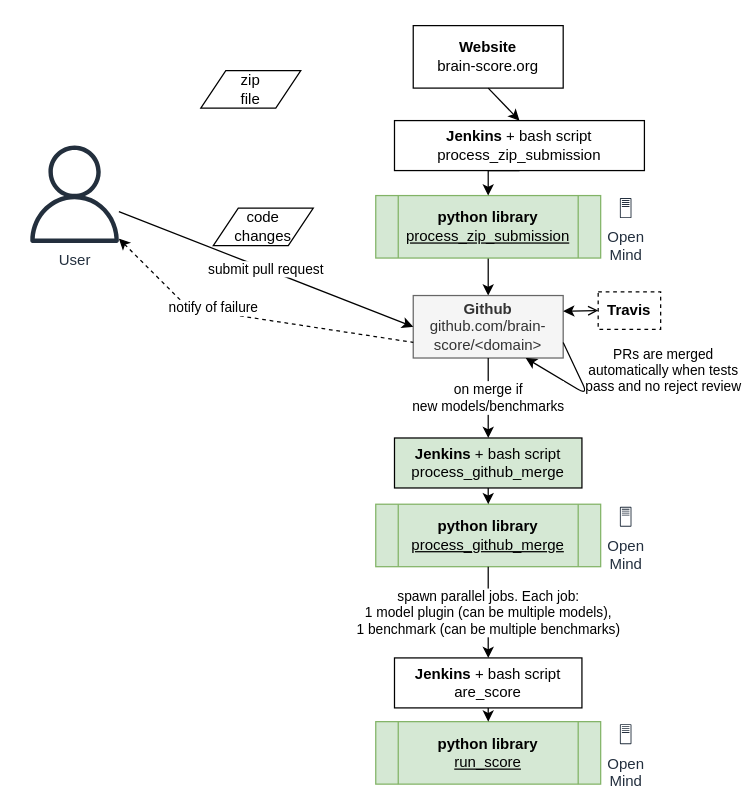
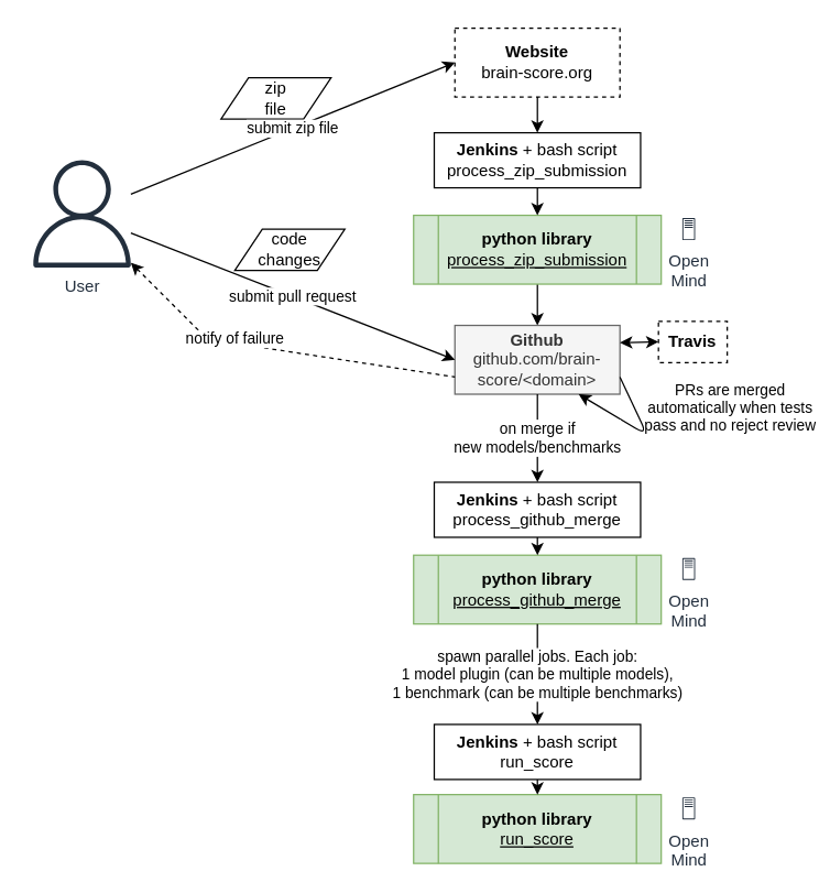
- <mxCell id="5" value="&lt;b&gt;Website&lt;/b&gt;&lt;div&gt;brain-score.org&lt;/div&gt;" style="rounded=0;whiteSpace=wrap;html=1;" vertex="1" parent="1"><mxGeometry x="330" y="20" width="120" height="50" as="geometry" /></mxCell>
+ <mxCell id="5" value="&lt;b&gt;Website&lt;/b&gt;&lt;div&gt;brain-score.org&lt;/div&gt;" style="rounded=0;whiteSpace=wrap;html=1;dashed=1;" vertex="1" parent="1"><mxGeometry x="330" y="20" width="120" height="50" as="geometry" /></mxCell>
+ <mxCell id="6" value="submit zip file" style="endArrow=classic;html=1;rounded=0;entryX=0;entryY=0.5;entryDx=0;entryDy=0;" edge="1" parent="1" source="2" target="5"><mxGeometry width="50" height="50" relative="1" as="geometry"><mxPoint x="160" y="196" as="sourcePoint" /><mxPoint x="210" y="146" as="targetPoint" /></mxGeometry></mxCell>
- <mxCell id="9" value="&lt;div&gt;&lt;b&gt;Jenkins&lt;/b&gt; + bash script&lt;b&gt;&lt;br&gt;&lt;/b&gt;&lt;/div&gt;&lt;div&gt;process_zip_submission&lt;br&gt;&lt;/div&gt;" style="rounded=0;whiteSpace=wrap;html=1;" vertex="1" parent="1"><mxGeometry x="315" y="96" width="200" height="40" as="geometry" /></mxCell>
+ <mxCell id="9" value="&lt;div&gt;&lt;b&gt;Jenkins&lt;/b&gt; + bash script&lt;b&gt;&lt;br&gt;&lt;/b&gt;&lt;/div&gt;&lt;div&gt;process_zip_submission&lt;br&gt;&lt;/div&gt;" style="rounded=0;whiteSpace=wrap;html=1;" vertex="1" parent="1"><mxGeometry x="315" y="96" width="150" height="40" as="geometry" /></mxCell>
- <mxCell id="14" value="" style="endArrow=open;startArrow=classic;html=1;rounded=0;entryX=0;entryY=0.5;entryDx=0;entryDy=0;exitX=1;exitY=0.25;exitDx=0;exitDy=0;" edge="1" parent="1" source="7" target="13"><mxGeometry width="50" height="50" relative="1" as="geometry"><mxPoint x="440" y="366" as="sourcePoint" /><mxPoint x="490" y="316" as="targetPoint" /></mxGeometry></mxCell>
+ <mxCell id="14" value="" style="endArrow=classic;startArrow=classic;html=1;rounded=0;entryX=0;entryY=0.5;entryDx=0;entryDy=0;exitX=1;exitY=0.25;exitDx=0;exitDy=0;" edge="1" parent="1" source="7" target="13"><mxGeometry width="50" height="50" relative="1" as="geometry"><mxPoint x="440" y="366" as="sourcePoint" /><mxPoint x="490" y="316" as="targetPoint" /></mxGeometry></mxCell>
- <mxCell id="23" value="&lt;div&gt;&lt;b&gt;Jenkins&lt;/b&gt; + bash script&lt;b&gt;&lt;br&gt;&lt;/b&gt;&lt;/div&gt;&lt;div&gt;process_github_merge&lt;br&gt;&lt;/div&gt;" style="rounded=0;whiteSpace=wrap;html=1;fillColor=#d5e8d4;" vertex="1" parent="1"><mxGeometry x="315" y="350" width="150" height="40" as="geometry" /></mxCell>
+ <mxCell id="23" value="&lt;div&gt;&lt;b&gt;Jenkins&lt;/b&gt; + bash script&lt;b&gt;&lt;br&gt;&lt;/b&gt;&lt;/div&gt;&lt;div&gt;process_github_merge&lt;br&gt;&lt;/div&gt;" style="rounded=0;whiteSpace=wrap;html=1;" vertex="1" parent="1"><mxGeometry x="315" y="350" width="150" height="40" as="geometry" /></mxCell>
- <mxCell id="26" value="&lt;div&gt;&lt;b&gt;Jenkins&lt;/b&gt; + bash script&lt;b&gt;&lt;br&gt;&lt;/b&gt;&lt;/div&gt;are_score" style="rounded=0;whiteSpace=wrap;html=1;" vertex="1" parent="1"><mxGeometry x="315" y="526" width="150" height="40" as="geometry" /></mxCell>
+ <mxCell id="26" value="&lt;div&gt;&lt;b&gt;Jenkins&lt;/b&gt; + bash script&lt;b&gt;&lt;br&gt;&lt;/b&gt;&lt;/div&gt;run_score" style="rounded=0;whiteSpace=wrap;html=1;" vertex="1" parent="1"><mxGeometry x="315" y="526" width="150" height="40" as="geometry" /></mxCell>
